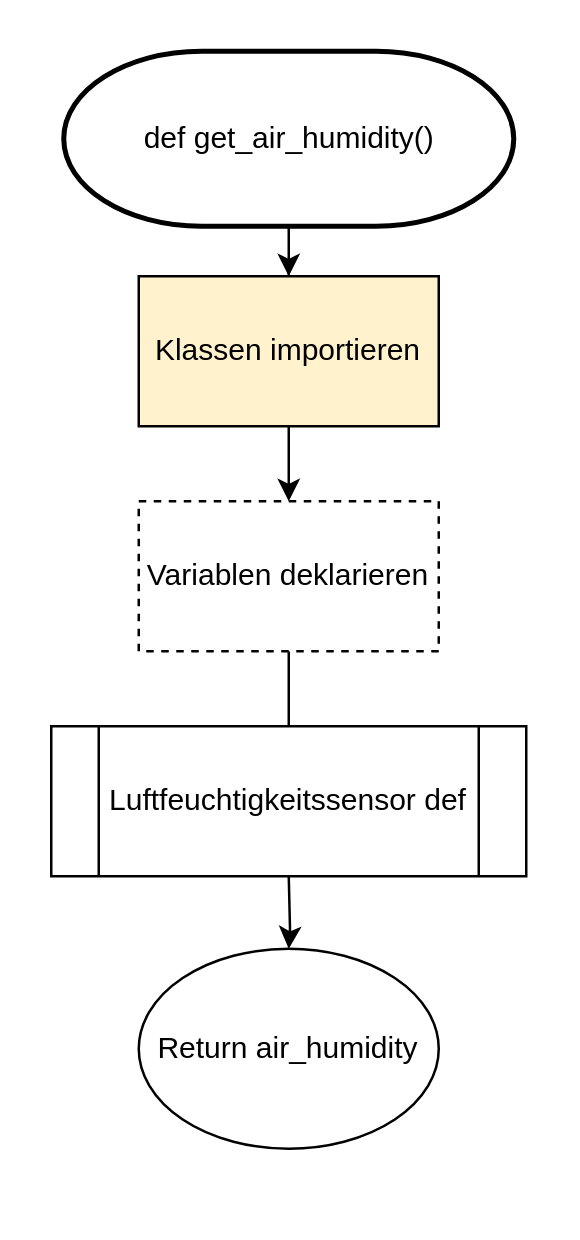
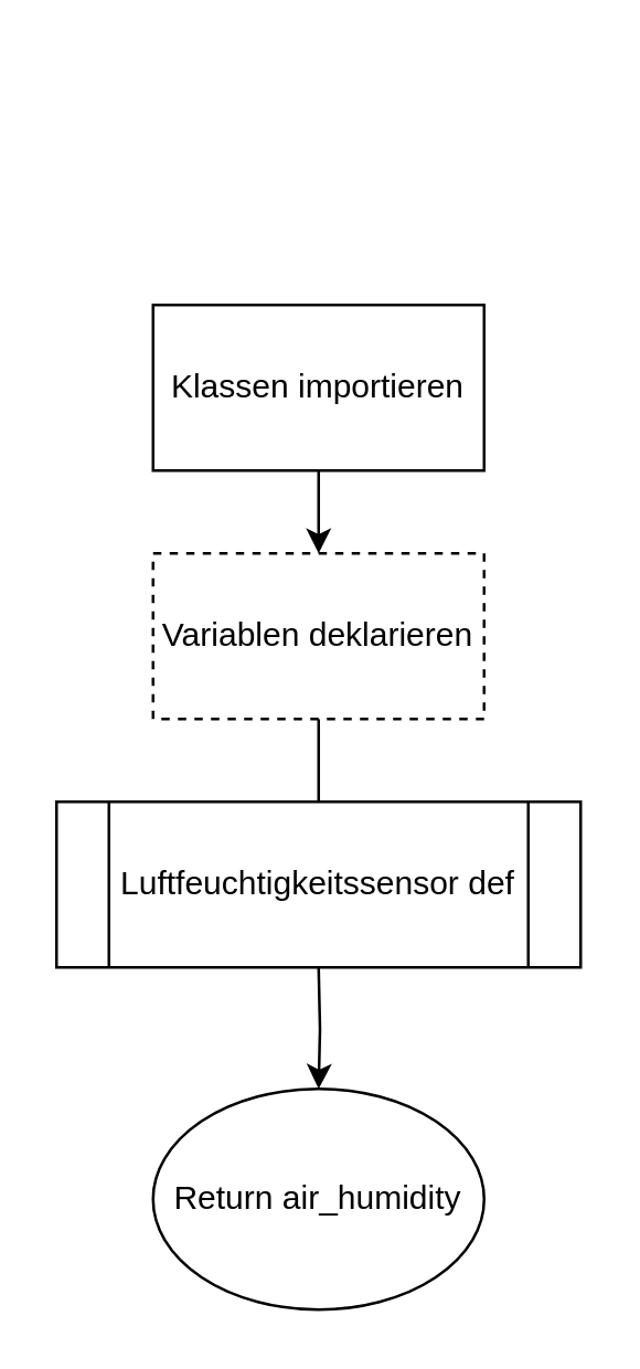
- <mxCell id="3" value="def get_air_humidity()" style="shape=mxgraph.flowchart.terminator;strokeWidth=2;gradientColor=none;gradientDirection=north;fontStyle=0;html=1;" vertex="1" parent="1"><mxGeometry x="25" y="20" width="180" height="70" as="geometry" /></mxCell>
- <mxCell id="2" value="" style="edgeStyle=orthogonalEdgeStyle;rounded=0;orthogonalLoop=1;jettySize=auto;html=1;" edge="1" parent="1" source="3" target="5"><mxGeometry relative="1" as="geometry" /></mxCell>
- <mxCell id="5" value="Klassen importieren" style="rounded=0;whiteSpace=wrap;html=1;fillColor=#fff2cc;" vertex="1" parent="1"><mxGeometry x="55" y="110" width="120" height="60" as="geometry" /></mxCell>
+ <mxCell id="5" value="Klassen importieren" style="rounded=0;whiteSpace=wrap;html=1;" vertex="1" parent="1"><mxGeometry x="55" y="110" width="120" height="60" as="geometry" /></mxCell>
- <mxCell id="9" value="Return air_humidity" style="ellipse;whiteSpace=wrap;html=1;rounded=0;" vertex="1" parent="1"><mxGeometry x="55" y="379" width="120" height="80" as="geometry" /></mxCell>
+ <mxCell id="9" value="Return air_humidity" style="ellipse;whiteSpace=wrap;html=1;rounded=0;" vertex="1" parent="1"><mxGeometry x="55" y="394" width="120" height="80" as="geometry" /></mxCell>
